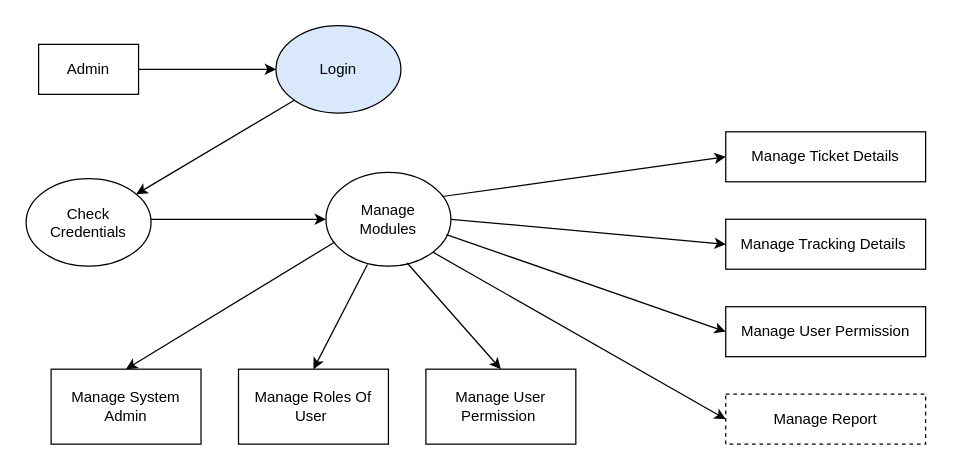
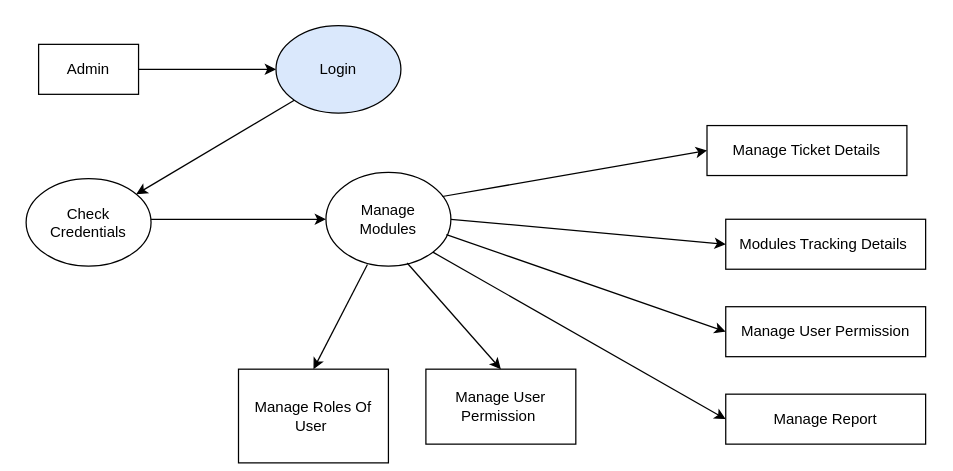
- <mxCell id="7" value="Manage Ticket Details" style="rounded=0;whiteSpace=wrap;html=1;" vertex="1" parent="1"><mxGeometry x="580" y="105" width="160" height="40" as="geometry" /></mxCell>
+ <mxCell id="7" value="Manage Ticket Details" style="rounded=0;whiteSpace=wrap;html=1;" vertex="1" parent="1"><mxGeometry x="565" y="100" width="160" height="40" as="geometry" /></mxCell>
- <mxCell id="8" value="Manage Tracking Details&amp;nbsp;" style="rounded=0;whiteSpace=wrap;html=1;" vertex="1" parent="1"><mxGeometry x="580" y="175" width="160" height="40" as="geometry" /></mxCell>
+ <mxCell id="8" value="Modules Tracking Details&amp;nbsp;" style="rounded=0;whiteSpace=wrap;html=1;" vertex="1" parent="1"><mxGeometry x="580" y="175" width="160" height="40" as="geometry" /></mxCell>
- <mxCell id="16" value="" style="endArrow=classic;html=1;rounded=0;entryX=0.5;entryY=0;entryDx=0;entryDy=0;exitX=0.071;exitY=0.743;exitDx=0;exitDy=0;exitPerimeter=0;" edge="1" parent="1" source="5" target="4"><mxGeometry width="50" height="50" relative="1" as="geometry"><mxPoint x="370" y="255" as="sourcePoint" /><mxPoint x="420" y="205" as="targetPoint" /></mxGeometry></mxCell>
- <mxCell id="4" value="Manage System Admin" style="rounded=0;whiteSpace=wrap;html=1;" vertex="1" parent="1"><mxGeometry x="40" y="295" width="120" height="60" as="geometry" /></mxCell>
- <mxCell id="6" value="Manage Roles Of User&amp;nbsp;" style="rounded=0;whiteSpace=wrap;html=1;" vertex="1" parent="1"><mxGeometry x="190" y="295" width="120" height="60" as="geometry" /></mxCell>
+ <mxCell id="6" value="Manage Roles Of User&amp;nbsp;" style="rounded=0;whiteSpace=wrap;html=1;" vertex="1" parent="1"><mxGeometry x="190" y="295" width="120" height="75" as="geometry" /></mxCell>
- <mxCell id="10" value="Manage Report" style="rounded=0;whiteSpace=wrap;html=1;dashed=1;" vertex="1" parent="1"><mxGeometry x="580" y="315" width="160" height="40" as="geometry" /></mxCell>
+ <mxCell id="10" value="Manage Report" style="rounded=0;whiteSpace=wrap;html=1;" vertex="1" parent="1"><mxGeometry x="580" y="315" width="160" height="40" as="geometry" /></mxCell>
